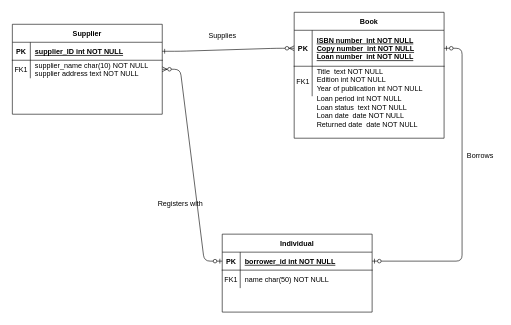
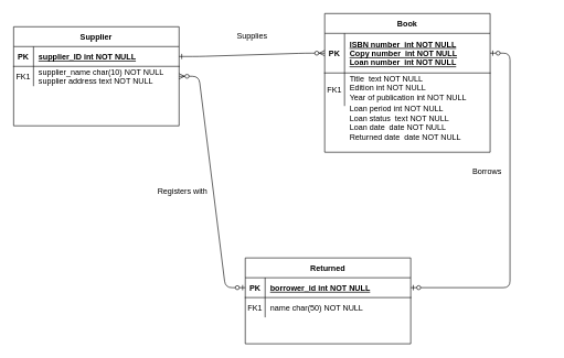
- <mxCell id="31" value="Supplies" style="text;html=1;resizable=0;autosize=1;align=center;verticalAlign=middle;points=[];fillColor=none;strokeColor=none;rounded=0;" vertex="1" parent="1"><mxGeometry x="340" y="50" width="60" height="20" as="geometry" /></mxCell>
+ <mxCell id="31" value="Supplies" style="text;html=1;resizable=0;autosize=1;align=center;verticalAlign=middle;points=[];fillColor=none;strokeColor=none;rounded=0;" vertex="1" parent="1"><mxGeometry x="350" y="45" width="60" height="20" as="geometry" /></mxCell>
- <mxCell id="30" value="Borrows" style="text;html=1;resizable=0;autosize=1;align=center;verticalAlign=middle;points=[];fillColor=none;strokeColor=none;rounded=0;" vertex="1" parent="1"><mxGeometry x="770" y="250" width="60" height="20" as="geometry" /></mxCell>
+ <mxCell id="30" value="Borrows" style="text;html=1;resizable=0;autosize=1;align=center;verticalAlign=middle;points=[];fillColor=none;strokeColor=none;rounded=0;" vertex="1" parent="1"><mxGeometry x="705" y="250" width="60" height="20" as="geometry" /></mxCell>
- <mxCell id="29" value="Registers with" style="text;html=1;resizable=0;autosize=1;align=center;verticalAlign=middle;points=[];fillColor=none;strokeColor=none;rounded=0;" vertex="1" parent="1"><mxGeometry x="255" y="330" width="90" height="20" as="geometry" /></mxCell>
+ <mxCell id="29" value="Registers with" style="text;html=1;resizable=0;autosize=1;align=center;verticalAlign=middle;points=[];fillColor=none;strokeColor=none;rounded=0;" vertex="1" parent="1"><mxGeometry x="230" y="280" width="90" height="20" as="geometry" /></mxCell>
- <mxCell id="10" value="Individual" style="shape=table;startSize=30;container=1;collapsible=1;childLayout=tableLayout;fixedRows=1;rowLines=0;fontStyle=1;align=center;resizeLast=1;" parent="1" vertex="1"><mxGeometry x="370" y="390" width="250" height="130" as="geometry" /></mxCell>
+ <mxCell id="10" value="Returned" style="shape=table;startSize=30;container=1;collapsible=1;childLayout=tableLayout;fixedRows=1;rowLines=0;fontStyle=1;align=center;resizeLast=1;" parent="1" vertex="1"><mxGeometry x="370" y="390" width="250" height="130" as="geometry" /></mxCell>
